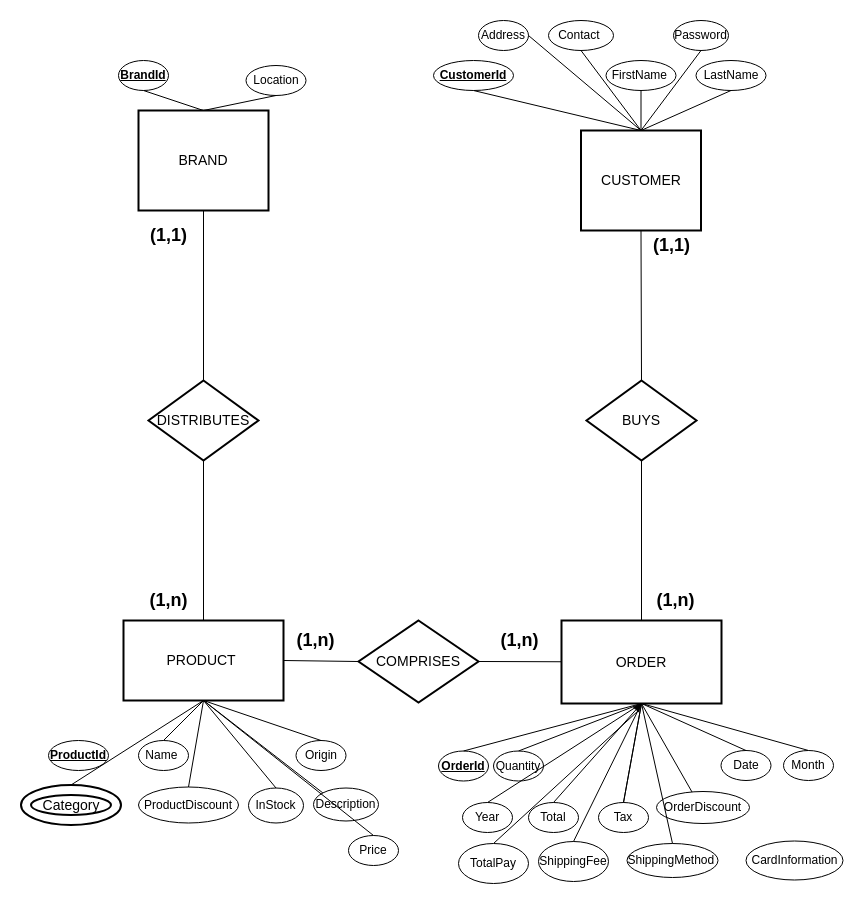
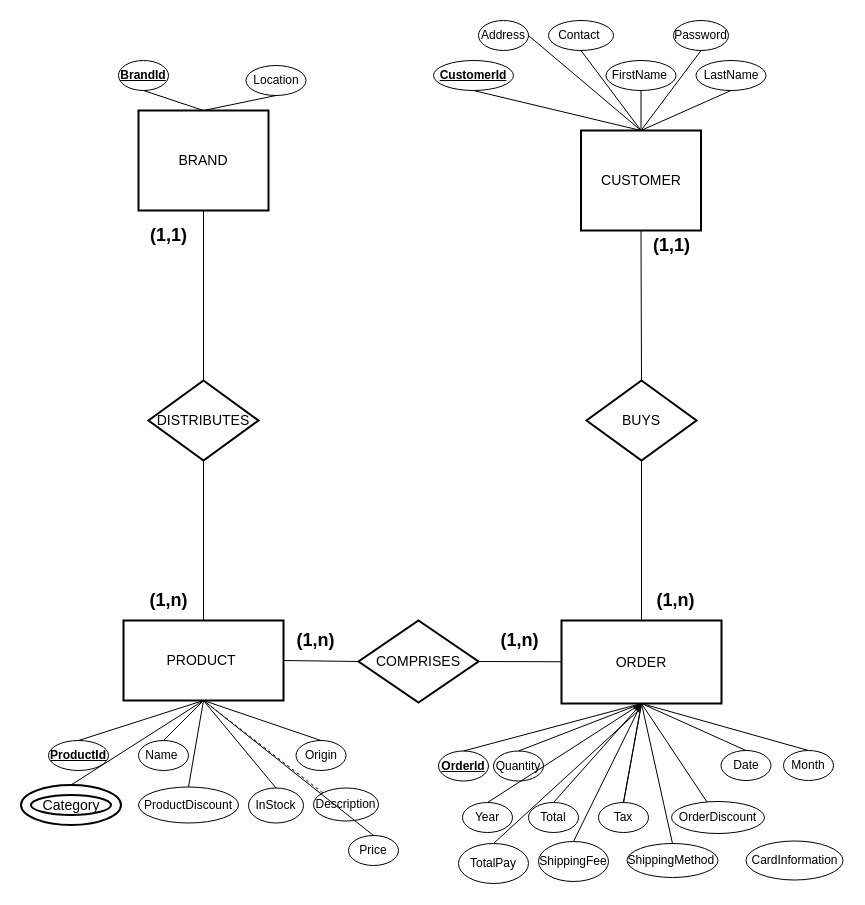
+ <mxCell id="33" value="" style="endArrow=none;html=1;fontSize=13;exitX=0.5;exitY=0;exitDx=0;exitDy=0;entryX=0.5;entryY=1;entryDx=0;entryDy=0;" parent="1" source="13" target="2" edge="1"><mxGeometry width="50" height="50" relative="1" as="geometry"><mxPoint x="88" y="940" as="sourcePoint" /><mxPoint x="204" y="699" as="targetPoint" /></mxGeometry></mxCell>
- <mxCell id="38" value="" style="endArrow=none;html=1;fontSize=13;exitX=0;exitY=0;exitDx=0;exitDy=0;entryX=0.5;entryY=1;entryDx=0;entryDy=0;" parent="1" source="14" target="2" edge="1"><mxGeometry width="50" height="50" relative="1" as="geometry"><mxPoint x="168" y="790" as="sourcePoint" /><mxPoint x="208" y="700" as="targetPoint" /></mxGeometry></mxCell>
+ <mxCell id="38" value="" style="endArrow=none;html=1;fontSize=13;exitX=0;exitY=0;exitDx=0;exitDy=0;entryX=0.5;entryY=1;entryDx=0;entryDy=0;dashed=1;" parent="1" source="14" target="2" edge="1"><mxGeometry width="50" height="50" relative="1" as="geometry"><mxPoint x="168" y="790" as="sourcePoint" /><mxPoint x="208" y="700" as="targetPoint" /></mxGeometry></mxCell>
- <mxCell id="29" value="OrderDiscount" style="ellipse;whiteSpace=wrap;html=1;" parent="1" vertex="1"><mxGeometry x="656" y="791" width="93" height="32" as="geometry" /></mxCell>
+ <mxCell id="29" value="OrderDiscount" style="ellipse;whiteSpace=wrap;html=1;" parent="1" vertex="1"><mxGeometry x="671" y="801" width="93" height="32" as="geometry" /></mxCell>
